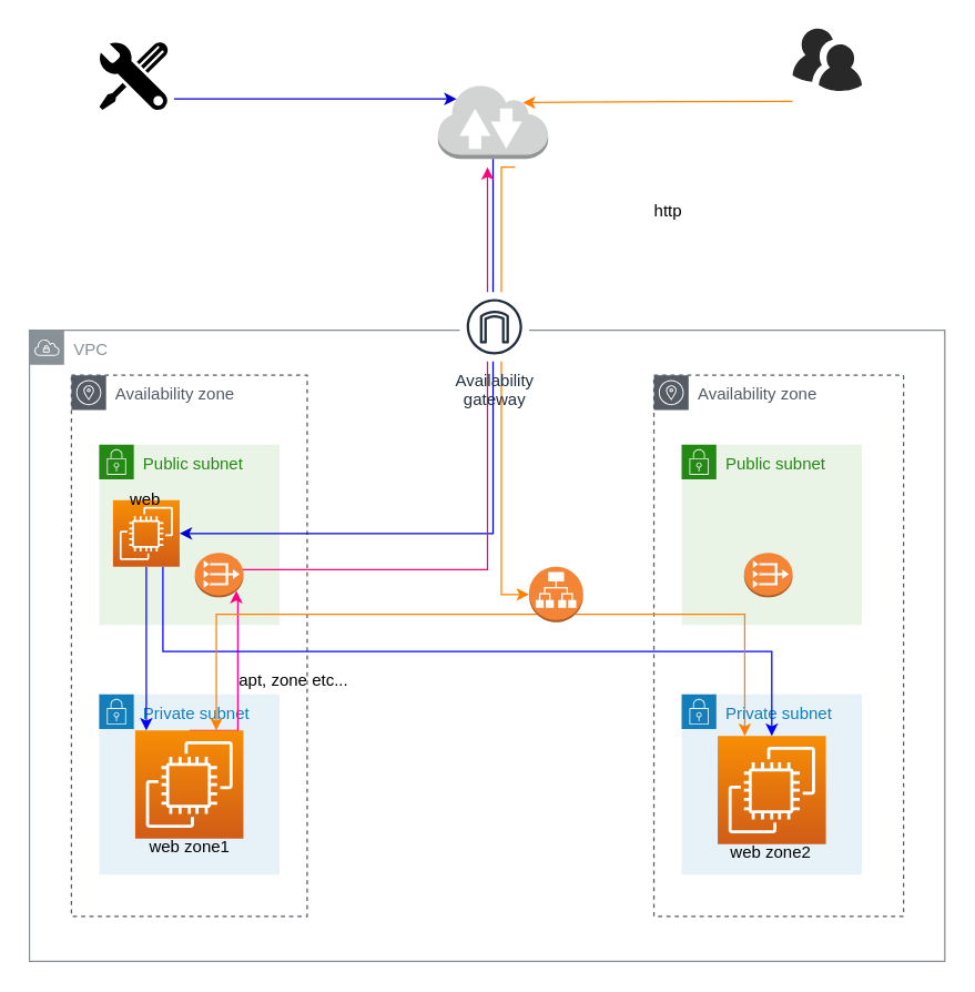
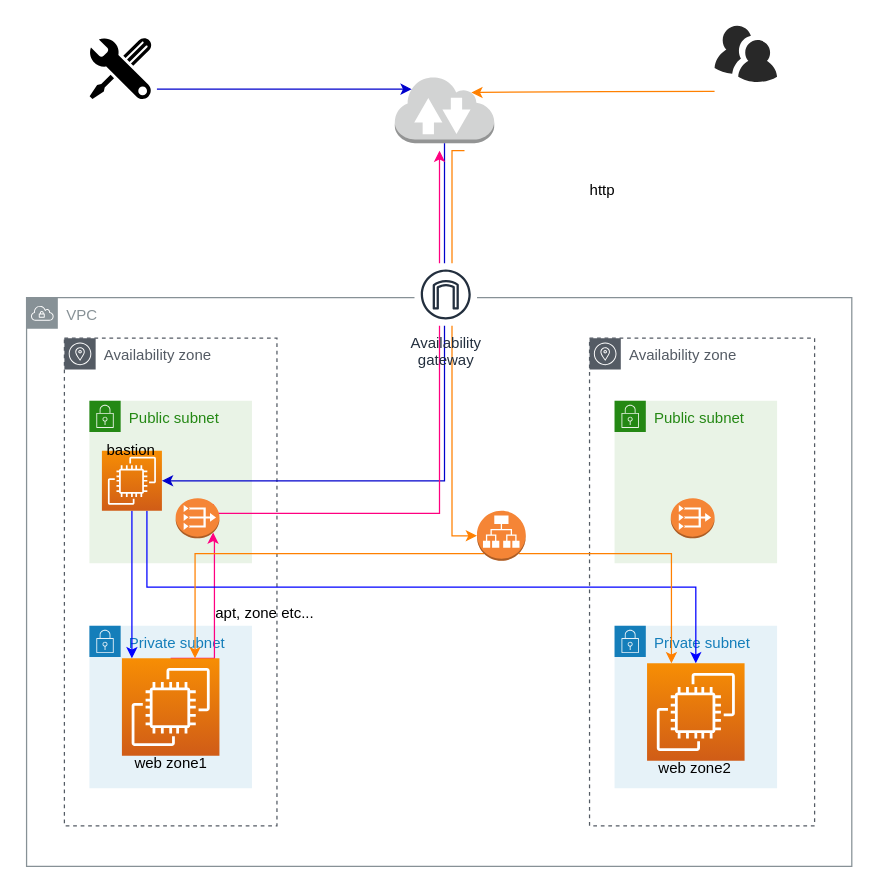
- <mxCell id="29" value="web" style="text;html=1;align=center;verticalAlign=middle;resizable=0;points=[];autosize=1;strokeColor=none;fillColor=none;" vertex="1" parent="1"><mxGeometry x="79" y="350" width="50" height="20" as="geometry" /></mxCell>
+ <mxCell id="29" value="bastion" style="text;html=1;align=center;verticalAlign=middle;resizable=0;points=[];autosize=1;strokeColor=none;fillColor=none;" vertex="1" parent="1"><mxGeometry x="79" y="350" width="50" height="20" as="geometry" /></mxCell>
